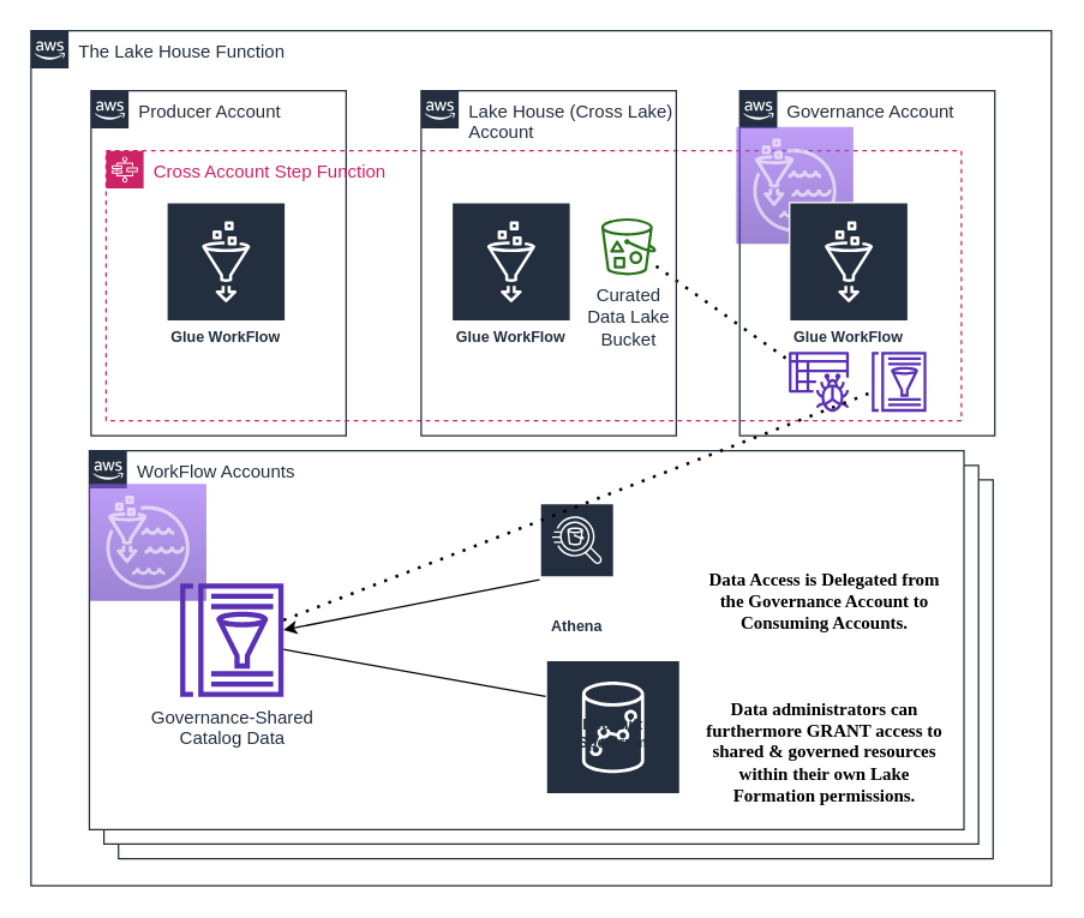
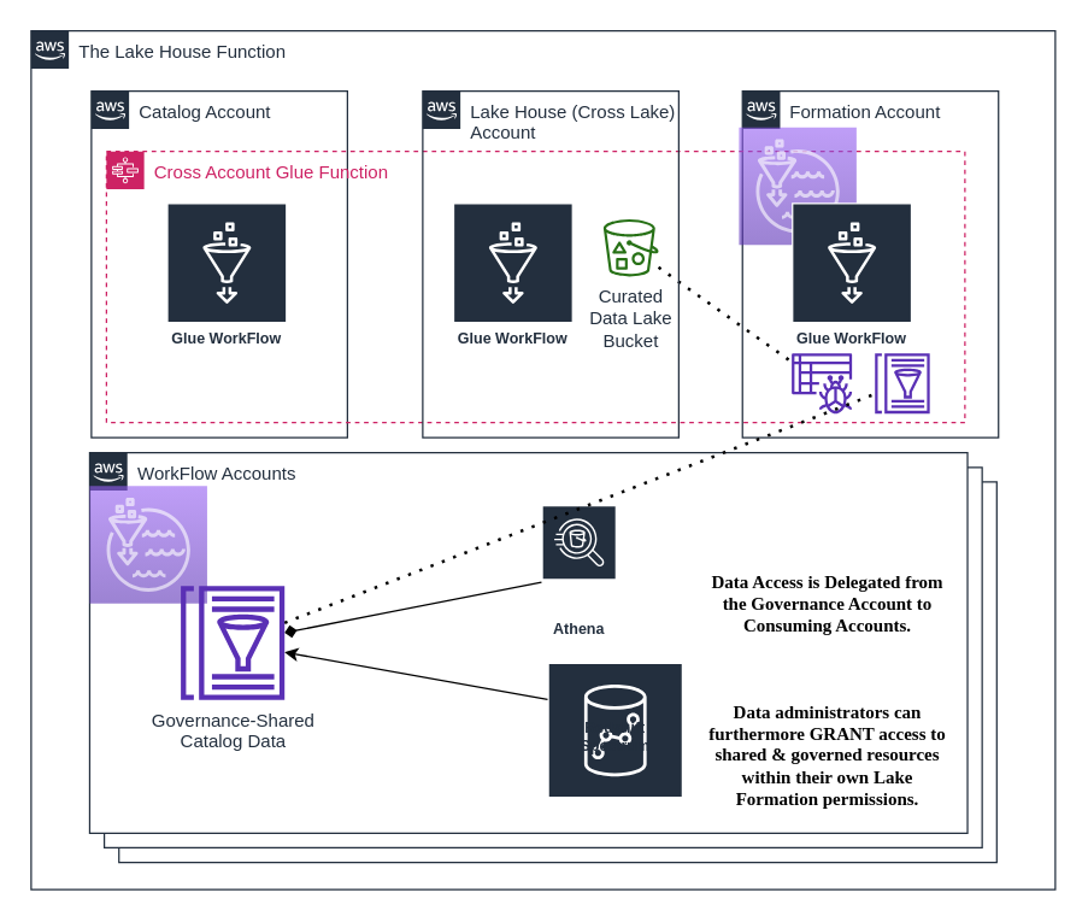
- <mxCell id="6" value="Producer Account" style="points=[[0,0],[0.25,0],[0.5,0],[0.75,0],[1,0],[1,0.25],[1,0.5],[1,0.75],[1,1],[0.75,1],[0.5,1],[0.25,1],[0,1],[0,0.75],[0,0.5],[0,0.25]];outlineConnect=0;gradientColor=none;html=1;whiteSpace=wrap;fontSize=12;fontStyle=0;shape=mxgraph.aws4.group;grIcon=mxgraph.aws4.group_aws_cloud_alt;strokeColor=#232F3E;fillColor=none;verticalAlign=top;align=left;spacingLeft=30;fontColor=#232F3E;dashed=0;" parent="2" vertex="1"><mxGeometry x="40" y="40" width="170" height="230" as="geometry" /></mxCell>
+ <mxCell id="6" value="Catalog Account" style="points=[[0,0],[0.25,0],[0.5,0],[0.75,0],[1,0],[1,0.25],[1,0.5],[1,0.75],[1,1],[0.75,1],[0.5,1],[0.25,1],[0,1],[0,0.75],[0,0.5],[0,0.25]];outlineConnect=0;gradientColor=none;html=1;whiteSpace=wrap;fontSize=12;fontStyle=0;shape=mxgraph.aws4.group;grIcon=mxgraph.aws4.group_aws_cloud_alt;strokeColor=#232F3E;fillColor=none;verticalAlign=top;align=left;spacingLeft=30;fontColor=#232F3E;dashed=0;" parent="2" vertex="1"><mxGeometry x="40" y="40" width="170" height="230" as="geometry" /></mxCell>
- <mxCell id="3" value="Governance Account" style="points=[[0,0],[0.25,0],[0.5,0],[0.75,0],[1,0],[1,0.25],[1,0.5],[1,0.75],[1,1],[0.75,1],[0.5,1],[0.25,1],[0,1],[0,0.75],[0,0.5],[0,0.25]];outlineConnect=0;gradientColor=none;html=1;whiteSpace=wrap;fontSize=12;fontStyle=0;shape=mxgraph.aws4.group;grIcon=mxgraph.aws4.group_aws_cloud_alt;strokeColor=#232F3E;fillColor=none;verticalAlign=top;align=left;spacingLeft=30;fontColor=#232F3E;dashed=0;" parent="2" vertex="1"><mxGeometry x="472.29" y="40" width="170" height="230" as="geometry" /></mxCell>
+ <mxCell id="3" value="Formation Account" style="points=[[0,0],[0.25,0],[0.5,0],[0.75,0],[1,0],[1,0.25],[1,0.5],[1,0.75],[1,1],[0.75,1],[0.5,1],[0.25,1],[0,1],[0,0.75],[0,0.5],[0,0.25]];outlineConnect=0;gradientColor=none;html=1;whiteSpace=wrap;fontSize=12;fontStyle=0;shape=mxgraph.aws4.group;grIcon=mxgraph.aws4.group_aws_cloud_alt;strokeColor=#232F3E;fillColor=none;verticalAlign=top;align=left;spacingLeft=30;fontColor=#232F3E;dashed=0;" parent="2" vertex="1"><mxGeometry x="472.29" y="40" width="170" height="230" as="geometry" /></mxCell>
- <mxCell id="7" value="Cross Account Step Function" style="points=[[0,0],[0.25,0],[0.5,0],[0.75,0],[1,0],[1,0.25],[1,0.5],[1,0.75],[1,1],[0.75,1],[0.5,1],[0.25,1],[0,1],[0,0.75],[0,0.5],[0,0.25]];outlineConnect=0;gradientColor=none;html=1;whiteSpace=wrap;fontSize=12;fontStyle=0;shape=mxgraph.aws4.group;grIcon=mxgraph.aws4.group_aws_step_functions_workflow;strokeColor=#CD2264;fillColor=none;verticalAlign=top;align=left;spacingLeft=30;fontColor=#CD2264;dashed=1;" parent="2" vertex="1"><mxGeometry x="50" y="80" width="570" height="180" as="geometry" /></mxCell>
+ <mxCell id="7" value="Cross Account Glue Function" style="points=[[0,0],[0.25,0],[0.5,0],[0.75,0],[1,0],[1,0.25],[1,0.5],[1,0.75],[1,1],[0.75,1],[0.5,1],[0.25,1],[0,1],[0,0.75],[0,0.5],[0,0.25]];outlineConnect=0;gradientColor=none;html=1;whiteSpace=wrap;fontSize=12;fontStyle=0;shape=mxgraph.aws4.group;grIcon=mxgraph.aws4.group_aws_step_functions_workflow;strokeColor=#CD2264;fillColor=none;verticalAlign=top;align=left;spacingLeft=30;fontColor=#CD2264;dashed=1;" parent="2" vertex="1"><mxGeometry x="50" y="80" width="570" height="180" as="geometry" /></mxCell>
- <mxCell id="25" value="" style="endArrow=classic;html=1;" parent="17" source="24" target="22" edge="1"><mxGeometry width="50" height="50" relative="1" as="geometry"><mxPoint x="213.716" y="128.229" as="sourcePoint" /><mxPoint x="262.288" y="79.657" as="targetPoint" /></mxGeometry></mxCell>
+ <mxCell id="25" value="" style="endArrow=diamond;html=1;" parent="17" source="24" target="22" edge="1"><mxGeometry width="50" height="50" relative="1" as="geometry"><mxPoint x="213.716" y="128.229" as="sourcePoint" /><mxPoint x="262.288" y="79.657" as="targetPoint" /></mxGeometry></mxCell>
- <mxCell id="26" value="" style="endArrow=none;html=1;" parent="17" source="23" target="22" edge="1"><mxGeometry width="50" height="50" relative="1" as="geometry"><mxPoint x="282.688" y="93.126" as="sourcePoint" /><mxPoint x="136.001" y="112.686" as="targetPoint" /></mxGeometry></mxCell>
+ <mxCell id="26" value="" style="endArrow=classic;html=1;" parent="17" source="23" target="22" edge="1"><mxGeometry width="50" height="50" relative="1" as="geometry"><mxPoint x="282.688" y="93.126" as="sourcePoint" /><mxPoint x="136.001" y="112.686" as="targetPoint" /></mxGeometry></mxCell>
